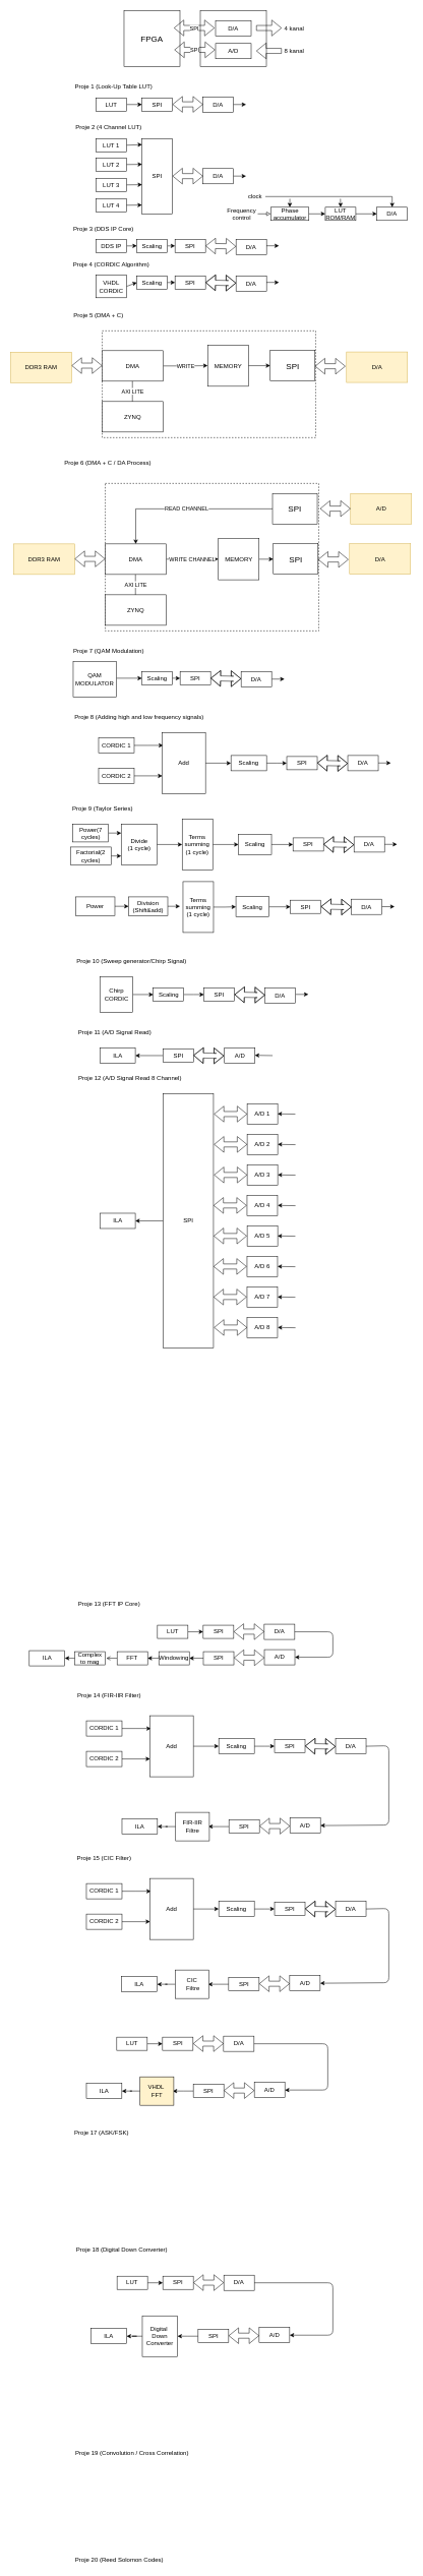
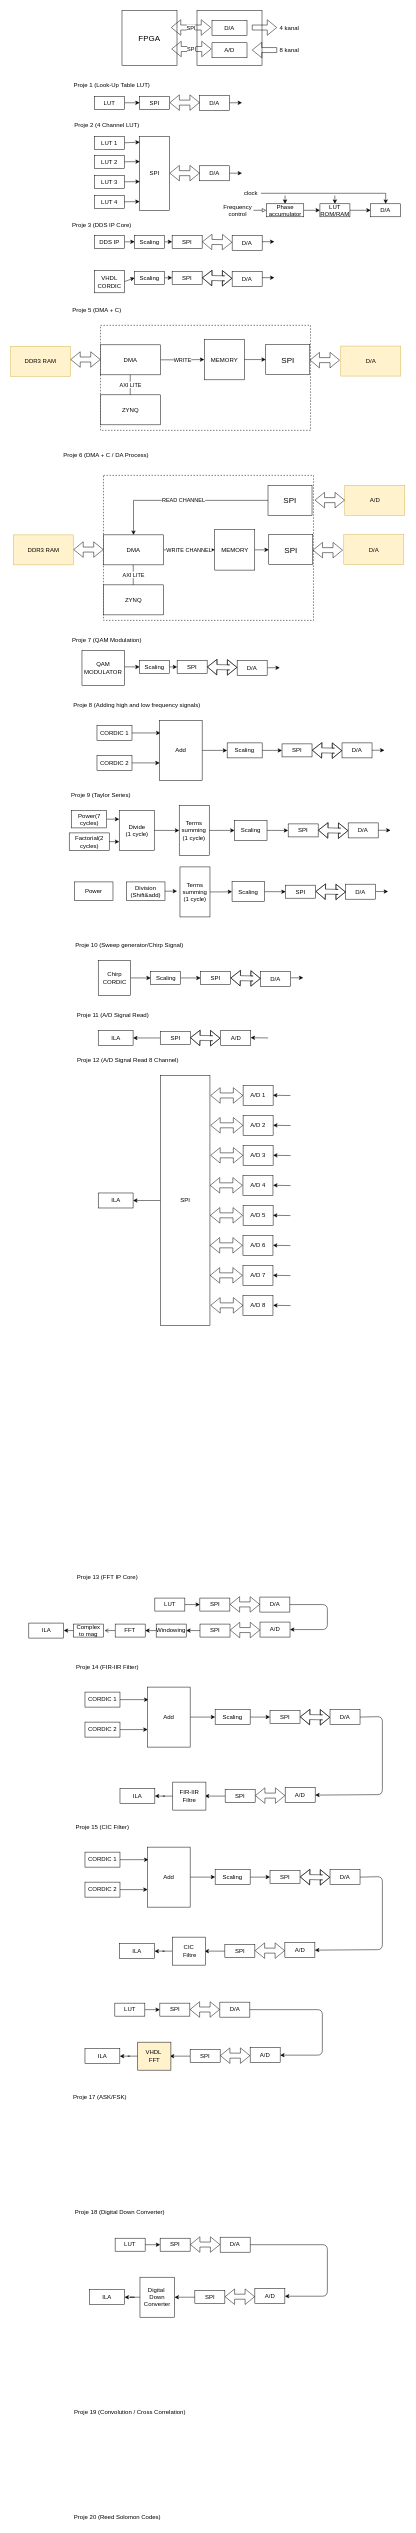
- <mxCell id="44" value="Proje 4 (CORDIC Algorithm)" style="text;html=1;strokeColor=none;fillColor=none;align=center;verticalAlign=middle;whiteSpace=wrap;rounded=0;" parent="1" vertex="1"><mxGeometry x="133" y="510" width="170" height="20" as="geometry" /></mxCell>
- <mxCell id="68" value="QAM&lt;br&gt;MODULATOR" style="rounded=0;whiteSpace=wrap;html=1;" parent="1" vertex="1"><mxGeometry x="143" y="1300" width="85" height="70" as="geometry" /></mxCell>
+ <mxCell id="68" value="QAM&lt;br&gt;MODULATOR" style="rounded=0;whiteSpace=wrap;html=1;" parent="1" vertex="1"><mxGeometry x="163" y="1300" width="85" height="70" as="geometry" /></mxCell>
- <mxCell id="260" style="edgeStyle=orthogonalEdgeStyle;rounded=0;orthogonalLoop=1;jettySize=auto;html=1;exitX=1;exitY=0.5;exitDx=0;exitDy=0;entryX=0;entryY=0.5;entryDx=0;entryDy=0;" edge="1" parent="1" source="261" target="263"><mxGeometry relative="1" as="geometry" /></mxCell>
